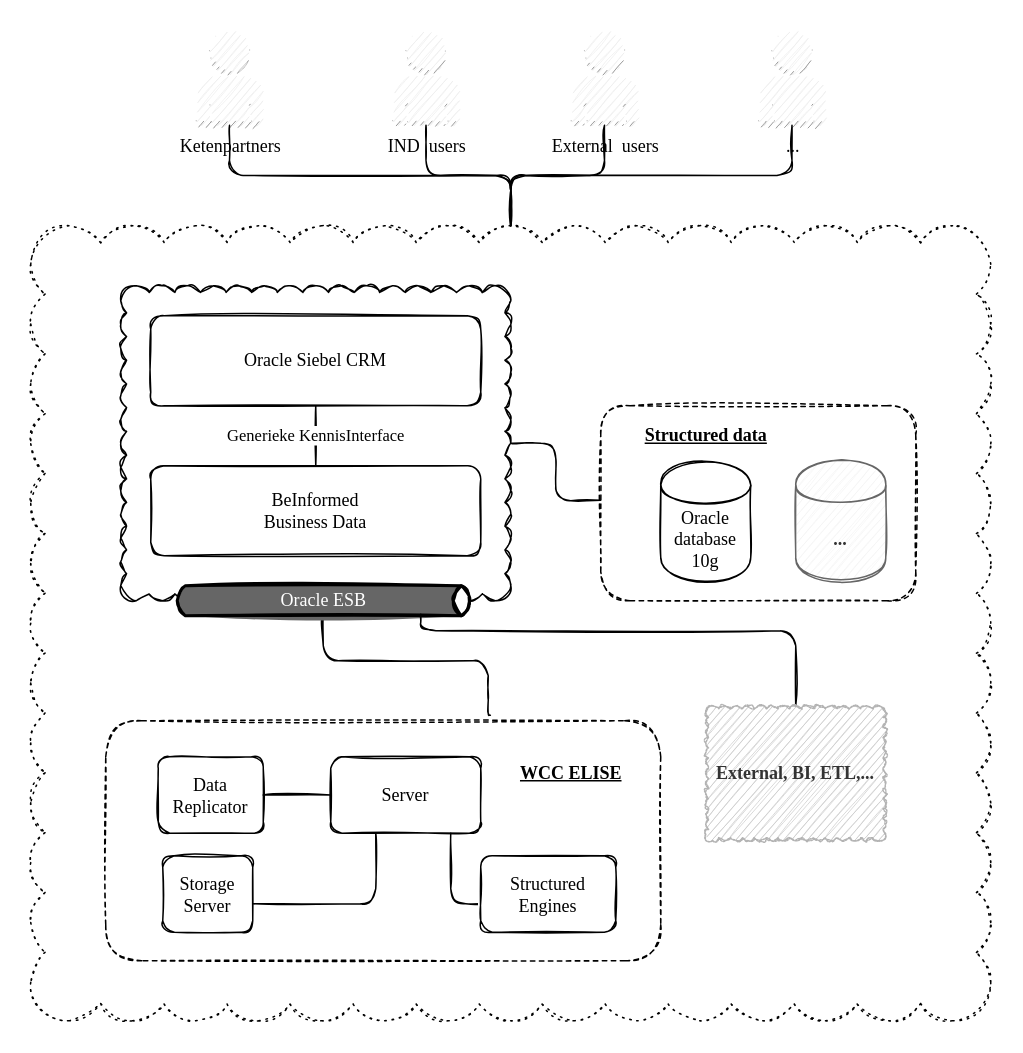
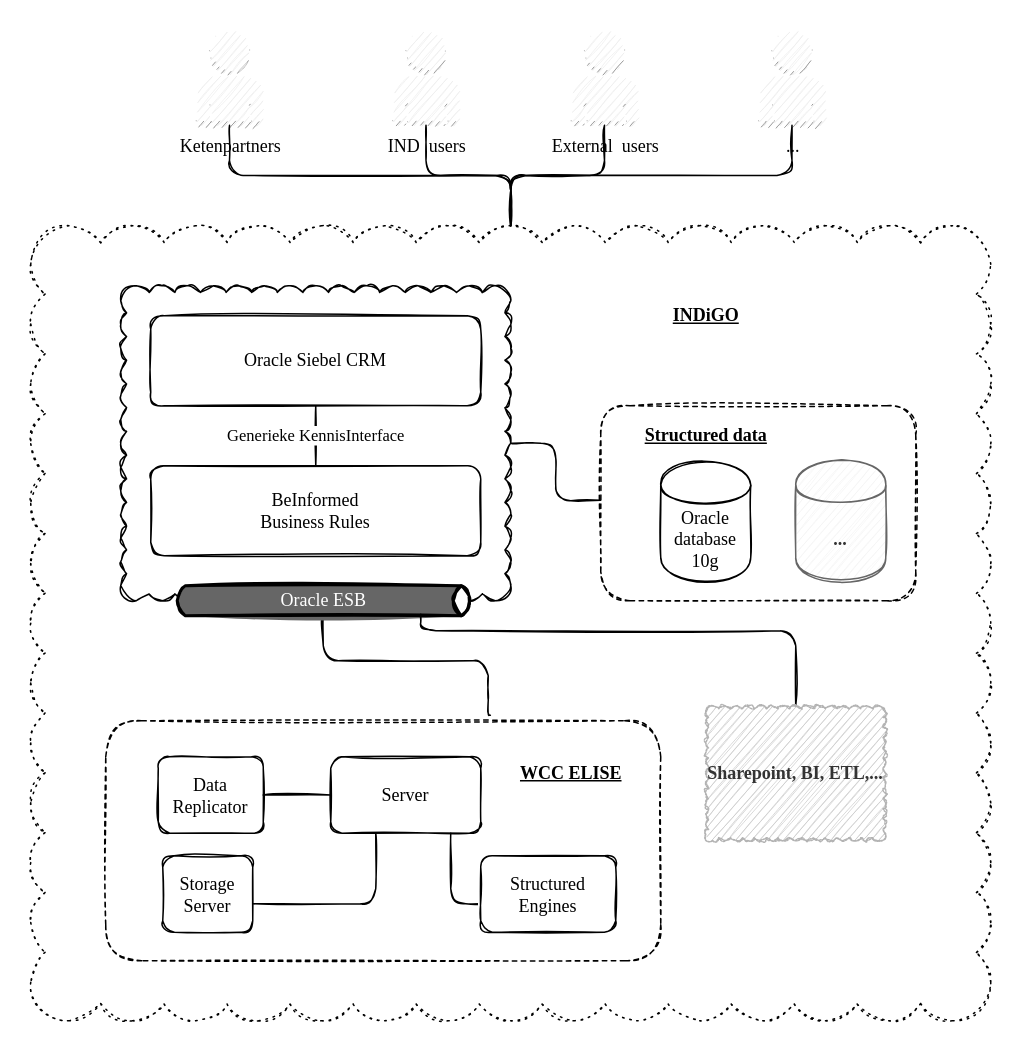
+ <mxCell id="27" value="&lt;b&gt;&lt;u&gt;INDiGO&lt;/u&gt;&lt;/b&gt;" style="text;html=1;align=center;verticalAlign=middle;resizable=0;points=[];autosize=1;fontFamily=Futura;fontColor=#000000;sketch=1;rounded=1;" vertex="1" parent="1"><mxGeometry x="435" y="200" width="70" height="20" as="geometry" /></mxCell>
- <mxCell id="10" value="BeInformed&lt;br&gt;Business Data" style="whiteSpace=wrap;html=1;fontFamily=Futura;sketch=1;rounded=1;" vertex="1" parent="7"><mxGeometry x="20" y="140" width="220" height="60" as="geometry" /></mxCell>
+ <mxCell id="10" value="BeInformed&lt;br&gt;Business Rules" style="whiteSpace=wrap;html=1;fontFamily=Futura;sketch=1;rounded=1;" vertex="1" parent="7"><mxGeometry x="20" y="140" width="220" height="60" as="geometry" /></mxCell>
- <mxCell id="18" value="&lt;b&gt;External, BI, ETL,...&lt;/b&gt;" style="whiteSpace=wrap;html=1;shape=mxgraph.basic.cloud_rect;sketch=1;fontFamily=Futura;fillStyle=auto;fontColor=#333333;dashed=1;dashPattern=1 1;strokeColor=#B3B3B3;fillColor=#CCCCCC;rounded=1;" vertex="1" parent="1"><mxGeometry x="470" y="470" width="120" height="90" as="geometry" /></mxCell>
+ <mxCell id="18" value="&lt;b&gt;Sharepoint, BI, ETL,...&lt;/b&gt;" style="whiteSpace=wrap;html=1;shape=mxgraph.basic.cloud_rect;sketch=1;fontFamily=Futura;fillStyle=auto;fontColor=#333333;dashed=1;dashPattern=1 1;strokeColor=#B3B3B3;fillColor=#CCCCCC;rounded=1;" vertex="1" parent="1"><mxGeometry x="470" y="470" width="120" height="90" as="geometry" /></mxCell>
